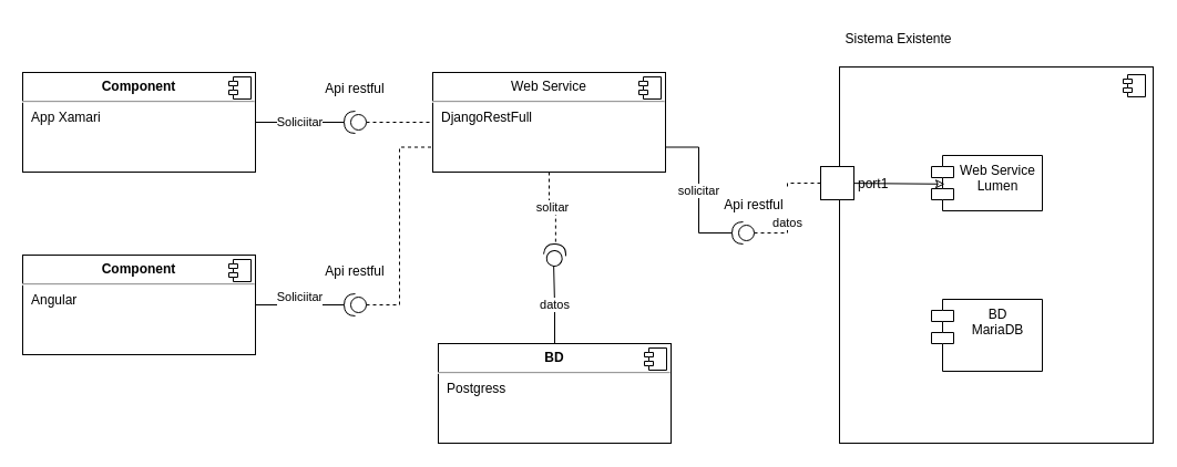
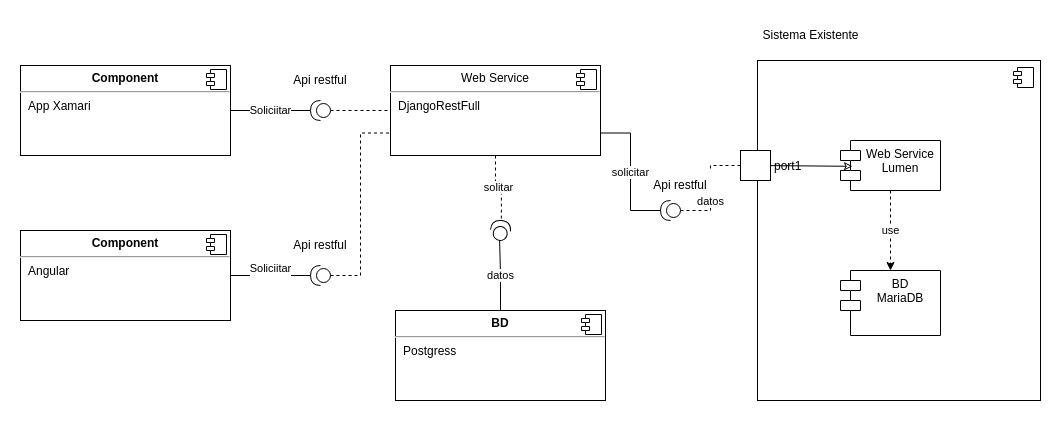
+ <mxCell id="19" value="use" style="edgeStyle=orthogonalEdgeStyle;rounded=0;orthogonalLoop=1;jettySize=auto;html=1;dashed=1;" parent="1" source="20" target="21" edge="1"><mxGeometry relative="1" as="geometry" /></mxCell>
